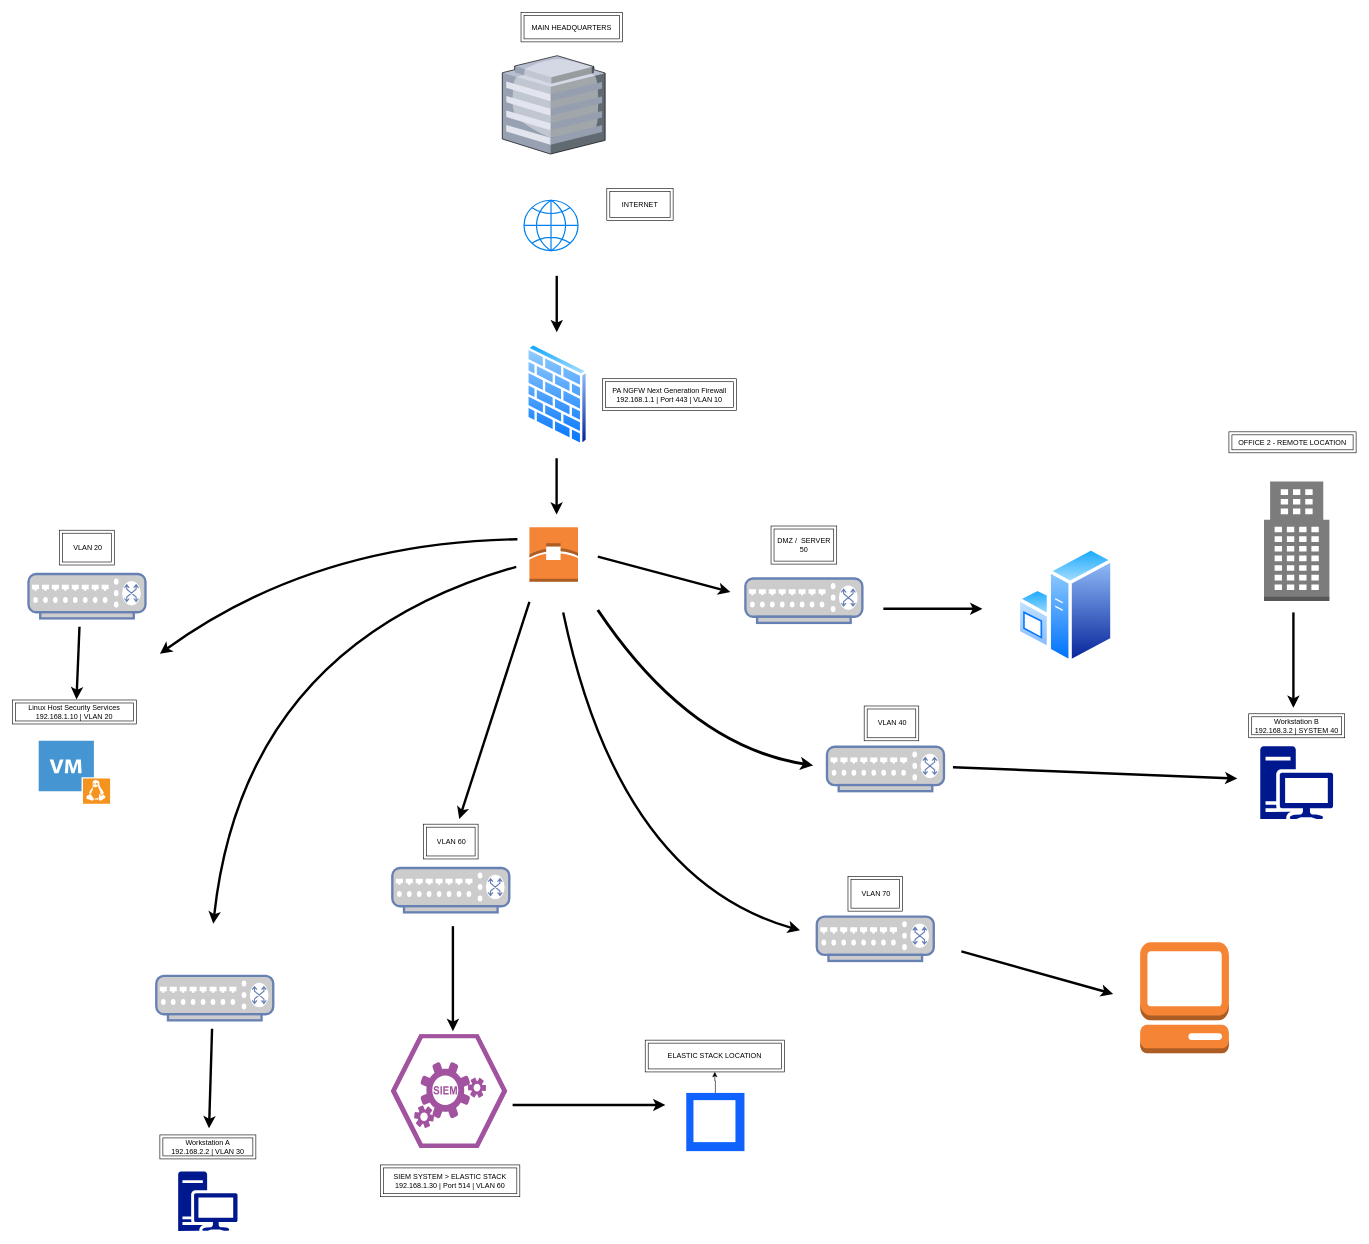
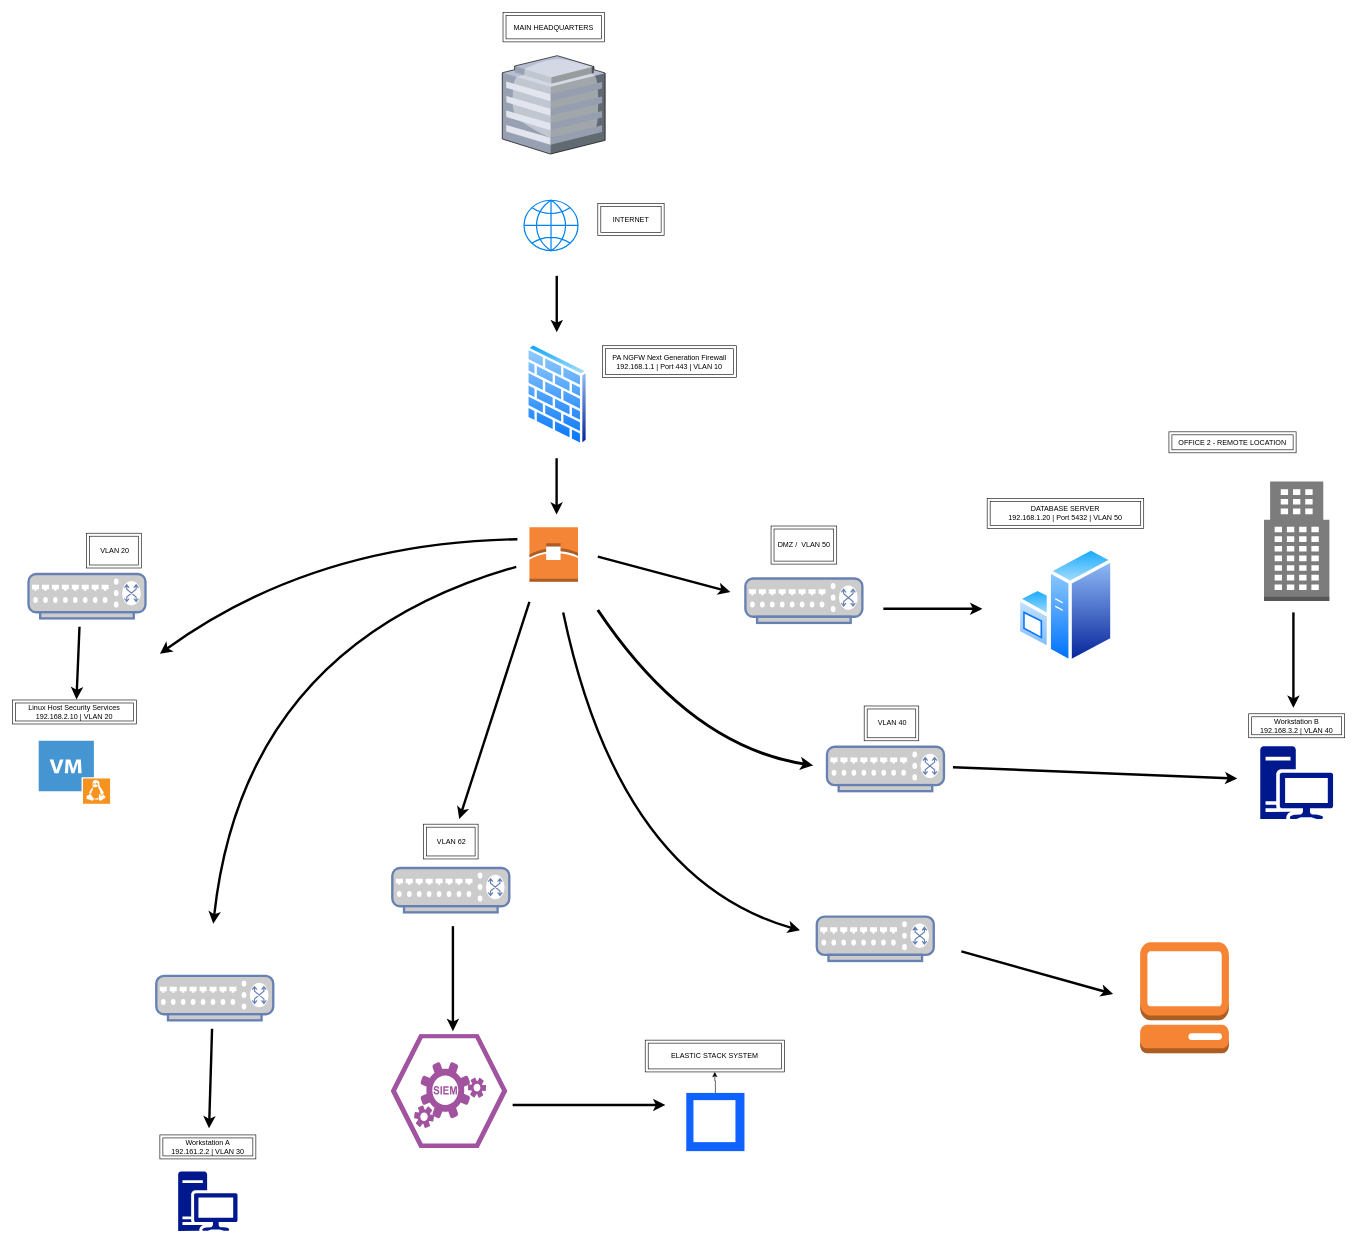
- <mxCell id="28" value="MAIN HEADQUARTERS" style="shape=ext;margin=3;double=1;whiteSpace=wrap;html=1;align=center;" parent="1" vertex="1"><mxGeometry x="868" y="20" width="169" height="49" as="geometry" /></mxCell>
+ <mxCell id="28" value="MAIN HEADQUARTERS" style="shape=ext;margin=3;double=1;whiteSpace=wrap;html=1;align=center;" parent="1" vertex="1"><mxGeometry x="838" y="20" width="169" height="49" as="geometry" /></mxCell>
- <mxCell id="5" value="INTERNET" style="shape=ext;margin=3;double=1;whiteSpace=wrap;html=1;align=center;" parent="1" vertex="1"><mxGeometry x="1011" y="313.25" width="110.55" height="53.5" as="geometry" /></mxCell>
+ <mxCell id="5" value="INTERNET" style="shape=ext;margin=3;double=1;whiteSpace=wrap;html=1;align=center;" parent="1" vertex="1"><mxGeometry x="996" y="338.25" width="110.55" height="53.5" as="geometry" /></mxCell>
- <mxCell id="6" value="PA NGFW Next Generation Firewall&lt;br&gt;192.168.1.1 | Port 443 | VLAN 10" style="shape=ext;margin=3;double=1;whiteSpace=wrap;html=1;align=center;" parent="1" vertex="1"><mxGeometry x="1003.55" y="630.48" width="223.45" height="53" as="geometry" /></mxCell>
+ <mxCell id="6" value="PA NGFW Next Generation Firewall&lt;br&gt;192.168.1.1 | Port 443 | VLAN 10" style="shape=ext;margin=3;double=1;whiteSpace=wrap;html=1;align=center;" parent="1" vertex="1"><mxGeometry x="1003.55" y="575.48" width="223.45" height="53" as="geometry" /></mxCell>
- <mxCell id="26" value="OFFICE 2 - REMOTE LOCATION" style="shape=ext;margin=3;double=1;whiteSpace=wrap;html=1;align=center;" parent="1" vertex="1"><mxGeometry x="2048" y="719" width="212" height="35" as="geometry" /></mxCell>
+ <mxCell id="26" value="OFFICE 2 - REMOTE LOCATION" style="shape=ext;margin=3;double=1;whiteSpace=wrap;html=1;align=center;" parent="1" vertex="1"><mxGeometry x="1948" y="719" width="212" height="35" as="geometry" /></mxCell>
+ <mxCell id="52" value="DATABASE SERVER&lt;div&gt;192.168.1.20 | Port 5432 | VLAN 50&lt;/div&gt;" style="shape=ext;margin=3;double=1;whiteSpace=wrap;html=1;align=center;" parent="50" vertex="1"><mxGeometry width="261" height="50" as="geometry" /></mxCell>
- <mxCell id="56" value="&lt;div&gt;DMZ /&amp;nbsp; SERVER 50&lt;/div&gt;" style="shape=ext;margin=3;double=1;whiteSpace=wrap;html=1;align=center;direction=south;" parent="53" vertex="1"><mxGeometry x="42.75" width="109.5" height="63.5" as="geometry" /></mxCell>
+ <mxCell id="56" value="&lt;div&gt;DMZ /&amp;nbsp; VLAN 50&lt;/div&gt;" style="shape=ext;margin=3;double=1;whiteSpace=wrap;html=1;align=center;direction=south;" parent="53" vertex="1"><mxGeometry x="42.75" width="109.5" height="63.5" as="geometry" /></mxCell>
- <mxCell id="21" value="&amp;nbsp;VLAN 20" style="shape=ext;margin=3;double=1;whiteSpace=wrap;html=1;align=center;" parent="19" vertex="1"><mxGeometry x="52" width="91" height="58" as="geometry" /></mxCell>
+ <mxCell id="21" value="&amp;nbsp;VLAN 20" style="shape=ext;margin=3;double=1;whiteSpace=wrap;html=1;align=center;" parent="19" vertex="1"><mxGeometry x="97" y="5" width="91" height="58" as="geometry" /></mxCell>
- <mxCell id="18" value="Linux Host Security Services&lt;br&gt;&lt;div&gt;192.168.1.10 | VLAN 20&lt;/div&gt;" style="shape=ext;margin=3;double=1;whiteSpace=wrap;html=1;align=center;" parent="16" vertex="1"><mxGeometry y="-13" width="207" height="40" as="geometry" /></mxCell>
+ <mxCell id="18" value="Linux Host Security Services&lt;br&gt;&lt;div&gt;192.168.2.10 | VLAN 20&lt;/div&gt;" style="shape=ext;margin=3;double=1;whiteSpace=wrap;html=1;align=center;" parent="16" vertex="1"><mxGeometry y="-13" width="207" height="40" as="geometry" /></mxCell>
- <mxCell id="15" value="Workstation B&lt;br&gt;192.168.3.2 | SYSTEM 4&lt;span style=&quot;background-color: transparent; color: light-dark(rgb(0, 0, 0), rgb(255, 255, 255));&quot;&gt;0&lt;/span&gt;" style="shape=ext;margin=3;double=1;whiteSpace=wrap;html=1;align=center;" parent="13" vertex="1"><mxGeometry width="160" height="40" as="geometry" /></mxCell>
+ <mxCell id="15" value="Workstation B&lt;br&gt;192.168.3.2 | VLAN 4&lt;span style=&quot;background-color: transparent; color: light-dark(rgb(0, 0, 0), rgb(255, 255, 255));&quot;&gt;0&lt;/span&gt;" style="shape=ext;margin=3;double=1;whiteSpace=wrap;html=1;align=center;" parent="13" vertex="1"><mxGeometry width="160" height="40" as="geometry" /></mxCell>
- <mxCell id="35" value="&amp;nbsp;VLAN 60" style="shape=ext;margin=3;double=1;whiteSpace=wrap;html=1;align=center;" parent="33" vertex="1"><mxGeometry x="52" width="91" height="58" as="geometry" /></mxCell>
+ <mxCell id="35" value="&amp;nbsp;VLAN 62" style="shape=ext;margin=3;double=1;whiteSpace=wrap;html=1;align=center;" parent="33" vertex="1"><mxGeometry x="52" width="91" height="58" as="geometry" /></mxCell>
- <mxCell id="41" value="&amp;nbsp;VLAN 70" style="shape=ext;margin=3;double=1;whiteSpace=wrap;html=1;align=center;" parent="40" vertex="1"><mxGeometry x="52" width="91" height="58" as="geometry" /></mxCell>
- <mxCell id="62" value="ELASTIC STACK LOCATION" style="shape=ext;margin=3;double=1;whiteSpace=wrap;html=1;align=center;" parent="59" vertex="1"><mxGeometry width="232" height="53" as="geometry" /></mxCell>
+ <mxCell id="62" value="ELASTIC STACK SYSTEM" style="shape=ext;margin=3;double=1;whiteSpace=wrap;html=1;align=center;" parent="59" vertex="1"><mxGeometry width="232" height="53" as="geometry" /></mxCell>
- <mxCell id="11" value="Workstation A&lt;br&gt;192.168.2.2 | VLAN 30" style="shape=ext;margin=3;double=1;whiteSpace=wrap;html=1;align=center;" parent="10" vertex="1"><mxGeometry width="160" height="40" as="geometry" /></mxCell>
+ <mxCell id="11" value="Workstation A&lt;br&gt;192.161.2.2 | VLAN 30" style="shape=ext;margin=3;double=1;whiteSpace=wrap;html=1;align=center;" parent="10" vertex="1"><mxGeometry width="160" height="40" as="geometry" /></mxCell>
- <mxCell id="44" value="SIEM SYSTEM &amp;gt; ELASTIC STACK&lt;br&gt;192.168.1.30 | Port 514 | VLAN 60" style="shape=ext;margin=3;double=1;whiteSpace=wrap;html=1;align=center;" parent="1" vertex="1"><mxGeometry x="634" y="1941" width="232" height="53" as="geometry" /></mxCell>
